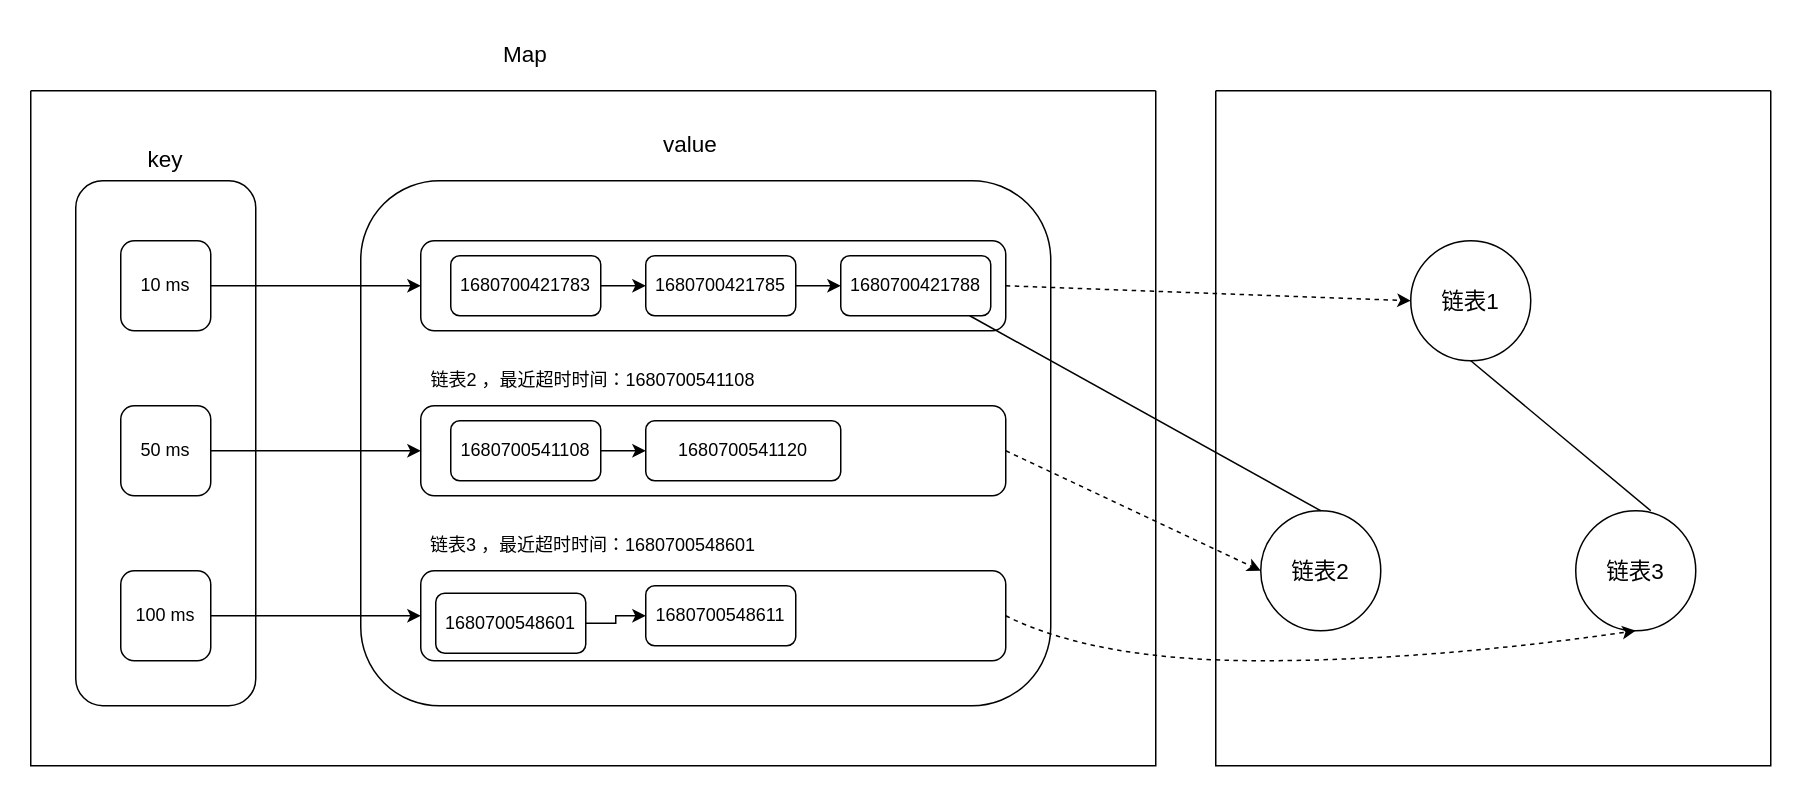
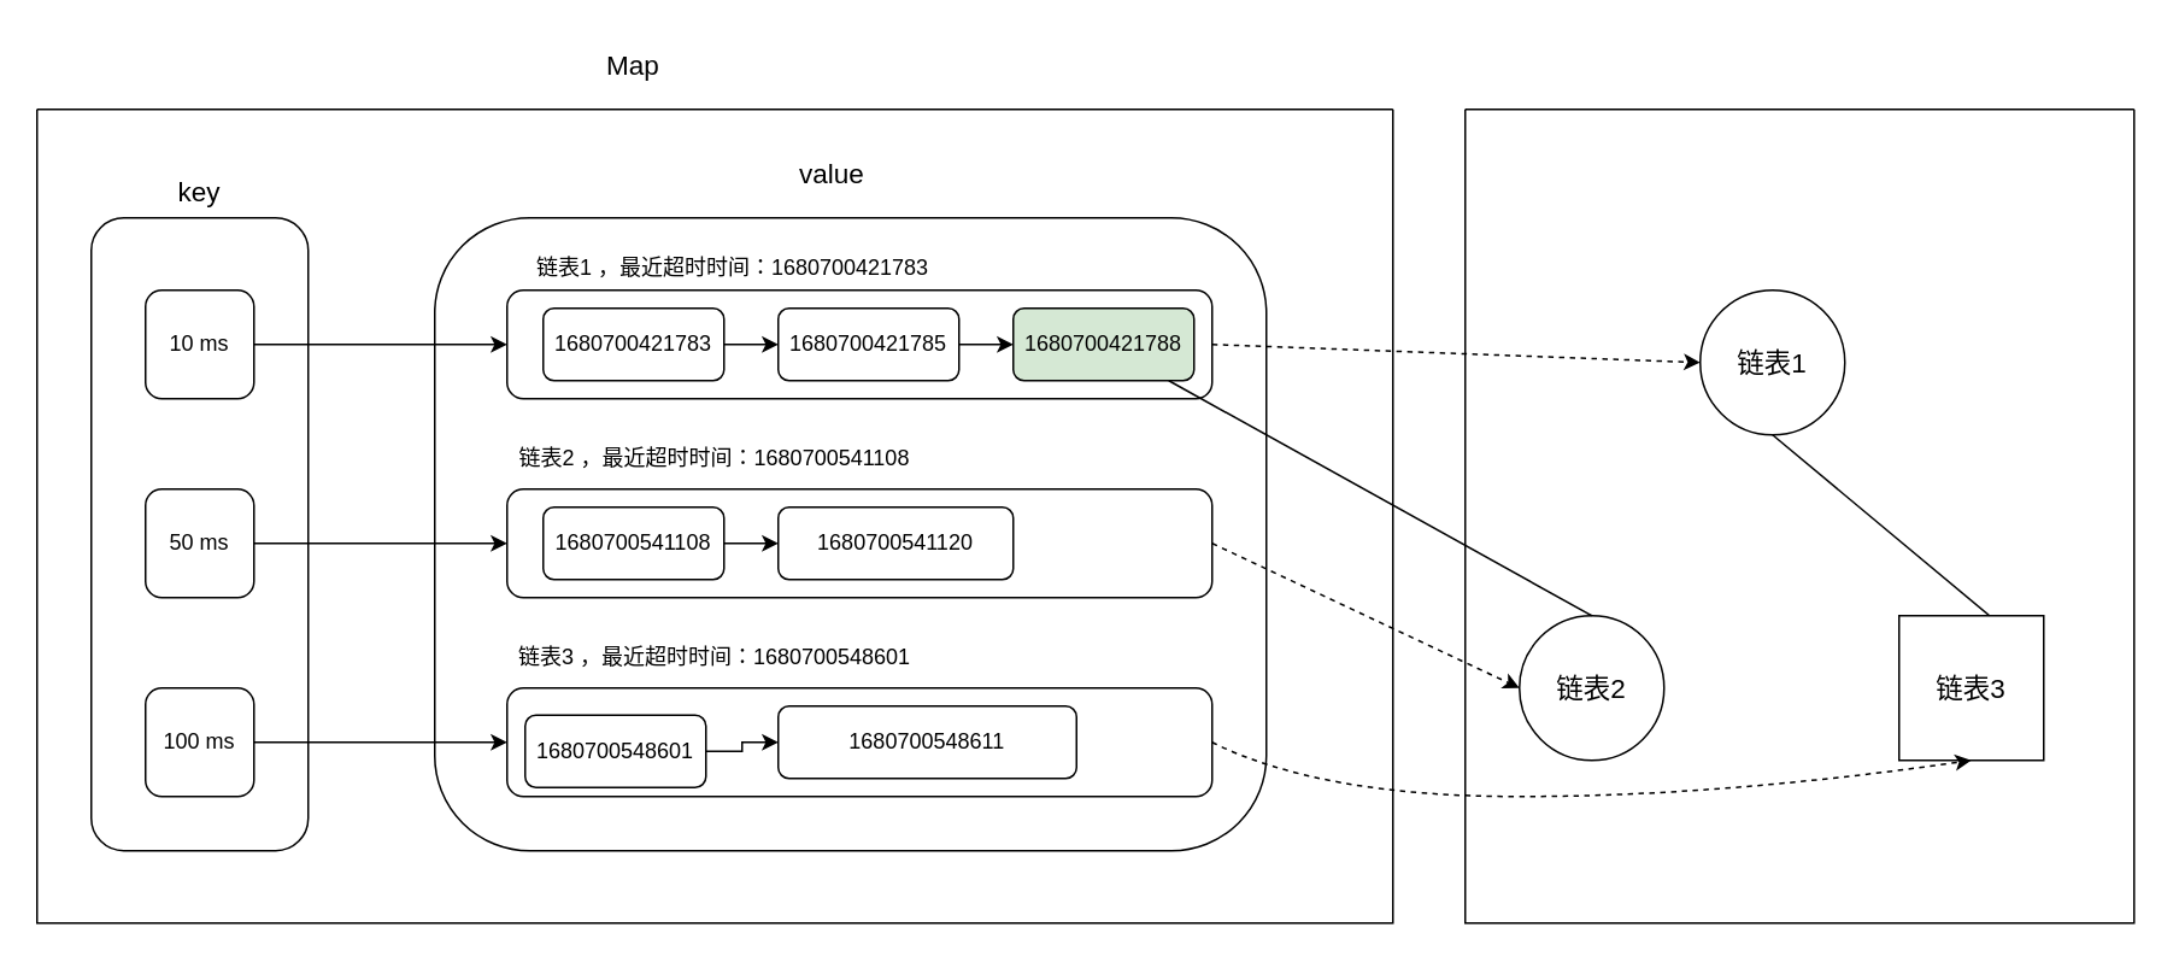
+ <mxCell id="15" value="链表1 ，最近超时时间：1680700421783" style="text;html=1;strokeColor=none;fillColor=none;align=center;verticalAlign=middle;whiteSpace=wrap;rounded=0;" vertex="1" parent="1"><mxGeometry x="280" y="135" width="250" height="25" as="geometry" /></mxCell>
- <mxCell id="22" value="1680700421788" style="rounded=1;whiteSpace=wrap;html=1;" vertex="1" parent="1"><mxGeometry x="560" y="170" width="100" height="40" as="geometry" /></mxCell>
+ <mxCell id="22" value="1680700421788" style="rounded=1;whiteSpace=wrap;html=1;fillColor=#d5e8d4;" vertex="1" parent="1"><mxGeometry x="560" y="170" width="100" height="40" as="geometry" /></mxCell>
- <mxCell id="33" value="链表3" style="ellipse;whiteSpace=wrap;html=1;aspect=fixed;fontSize=15;" vertex="1" parent="30"><mxGeometry x="240" y="280" width="80" height="80" as="geometry" /></mxCell>
+ <mxCell id="33" value="链表3" style="whiteSpace=wrap;html=1;aspect=fixed;fontSize=15;rounded=0;" vertex="1" parent="30"><mxGeometry x="240" y="280" width="80" height="80" as="geometry" /></mxCell>
- <mxCell id="28" value="1680700548611" style="rounded=1;whiteSpace=wrap;html=1;" vertex="1" parent="1"><mxGeometry x="430" y="390" width="100" height="40" as="geometry" /></mxCell>
+ <mxCell id="28" value="1680700548611" style="rounded=1;whiteSpace=wrap;html=1;" vertex="1" parent="1"><mxGeometry x="430" y="390" width="165" height="40" as="geometry" /></mxCell>
